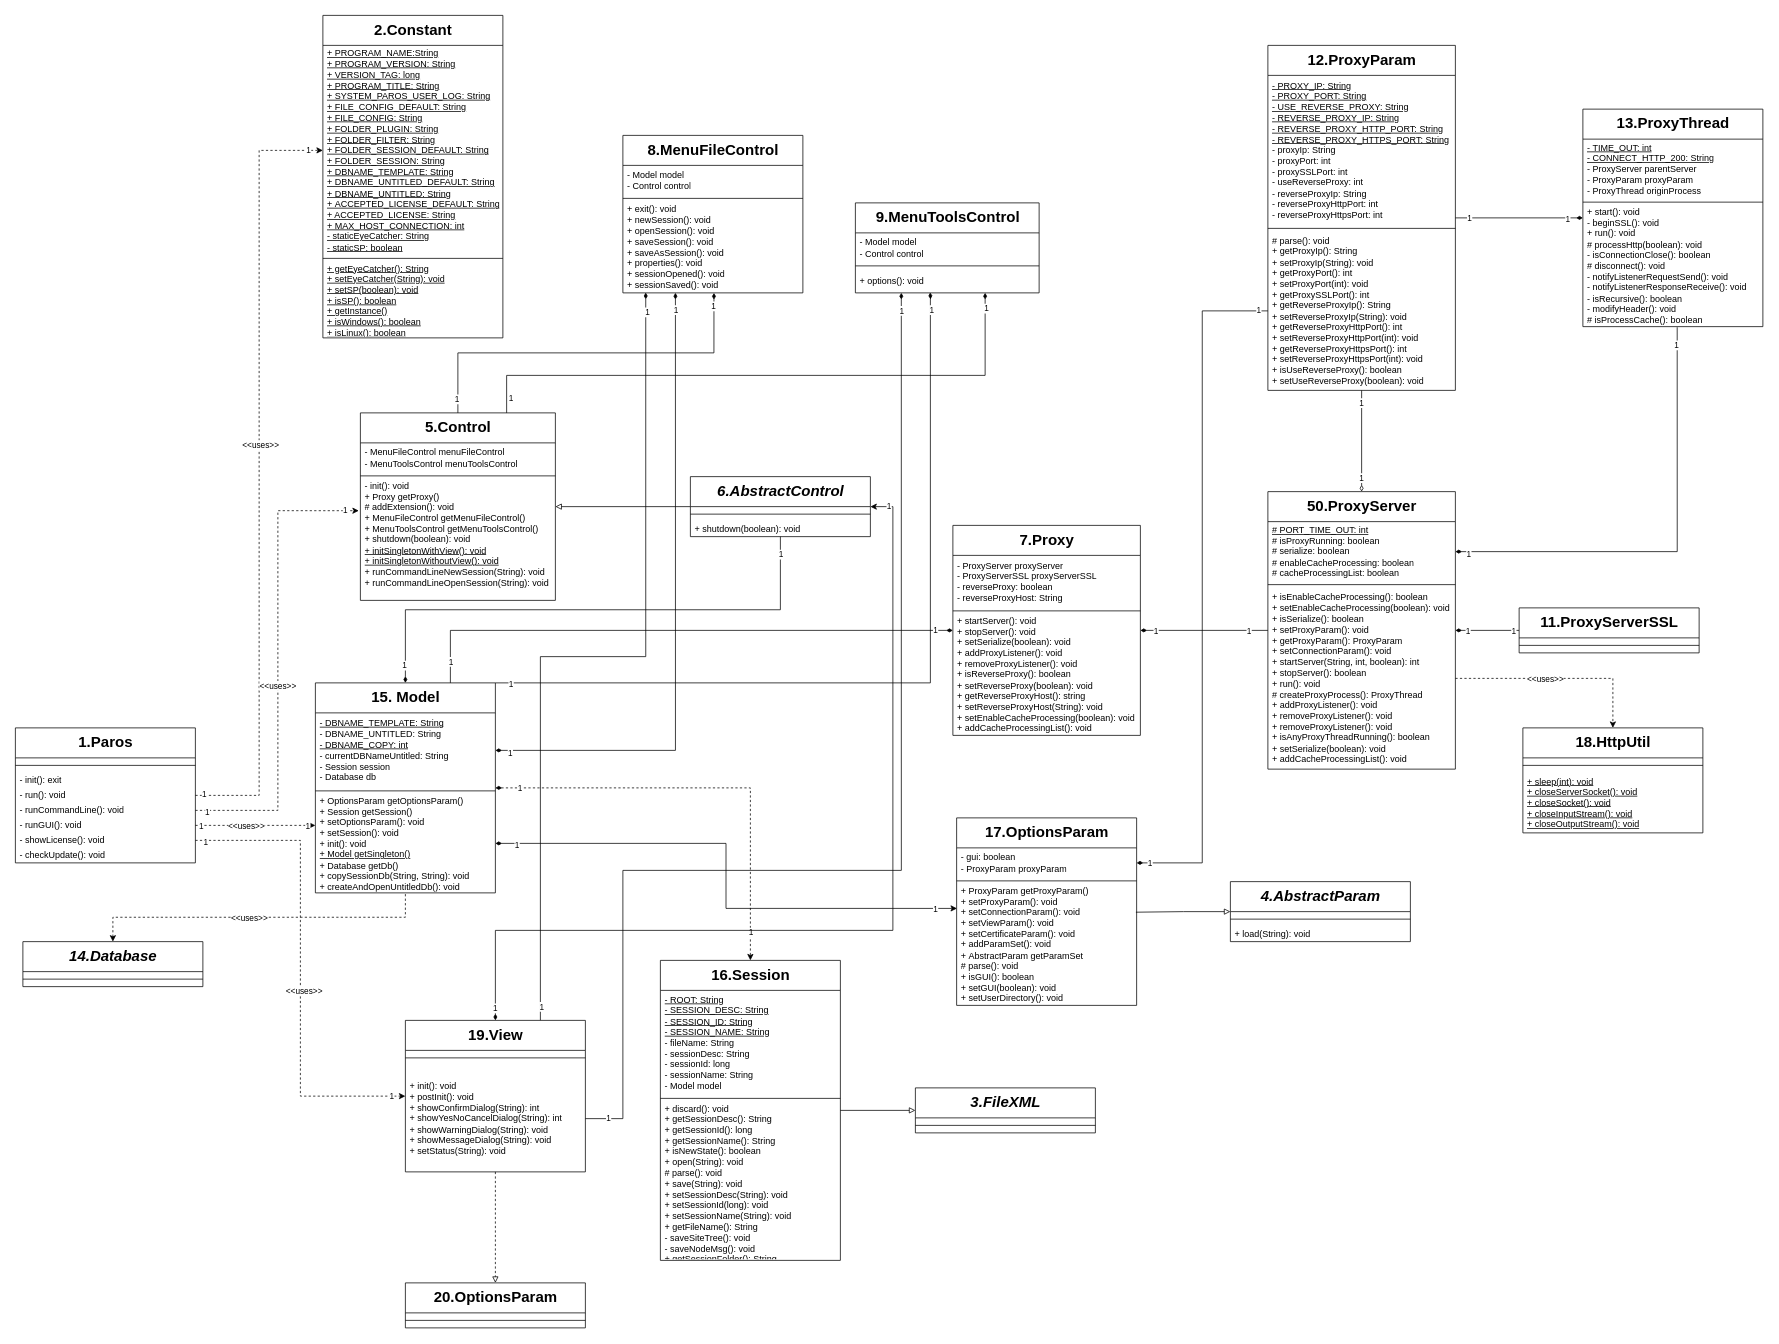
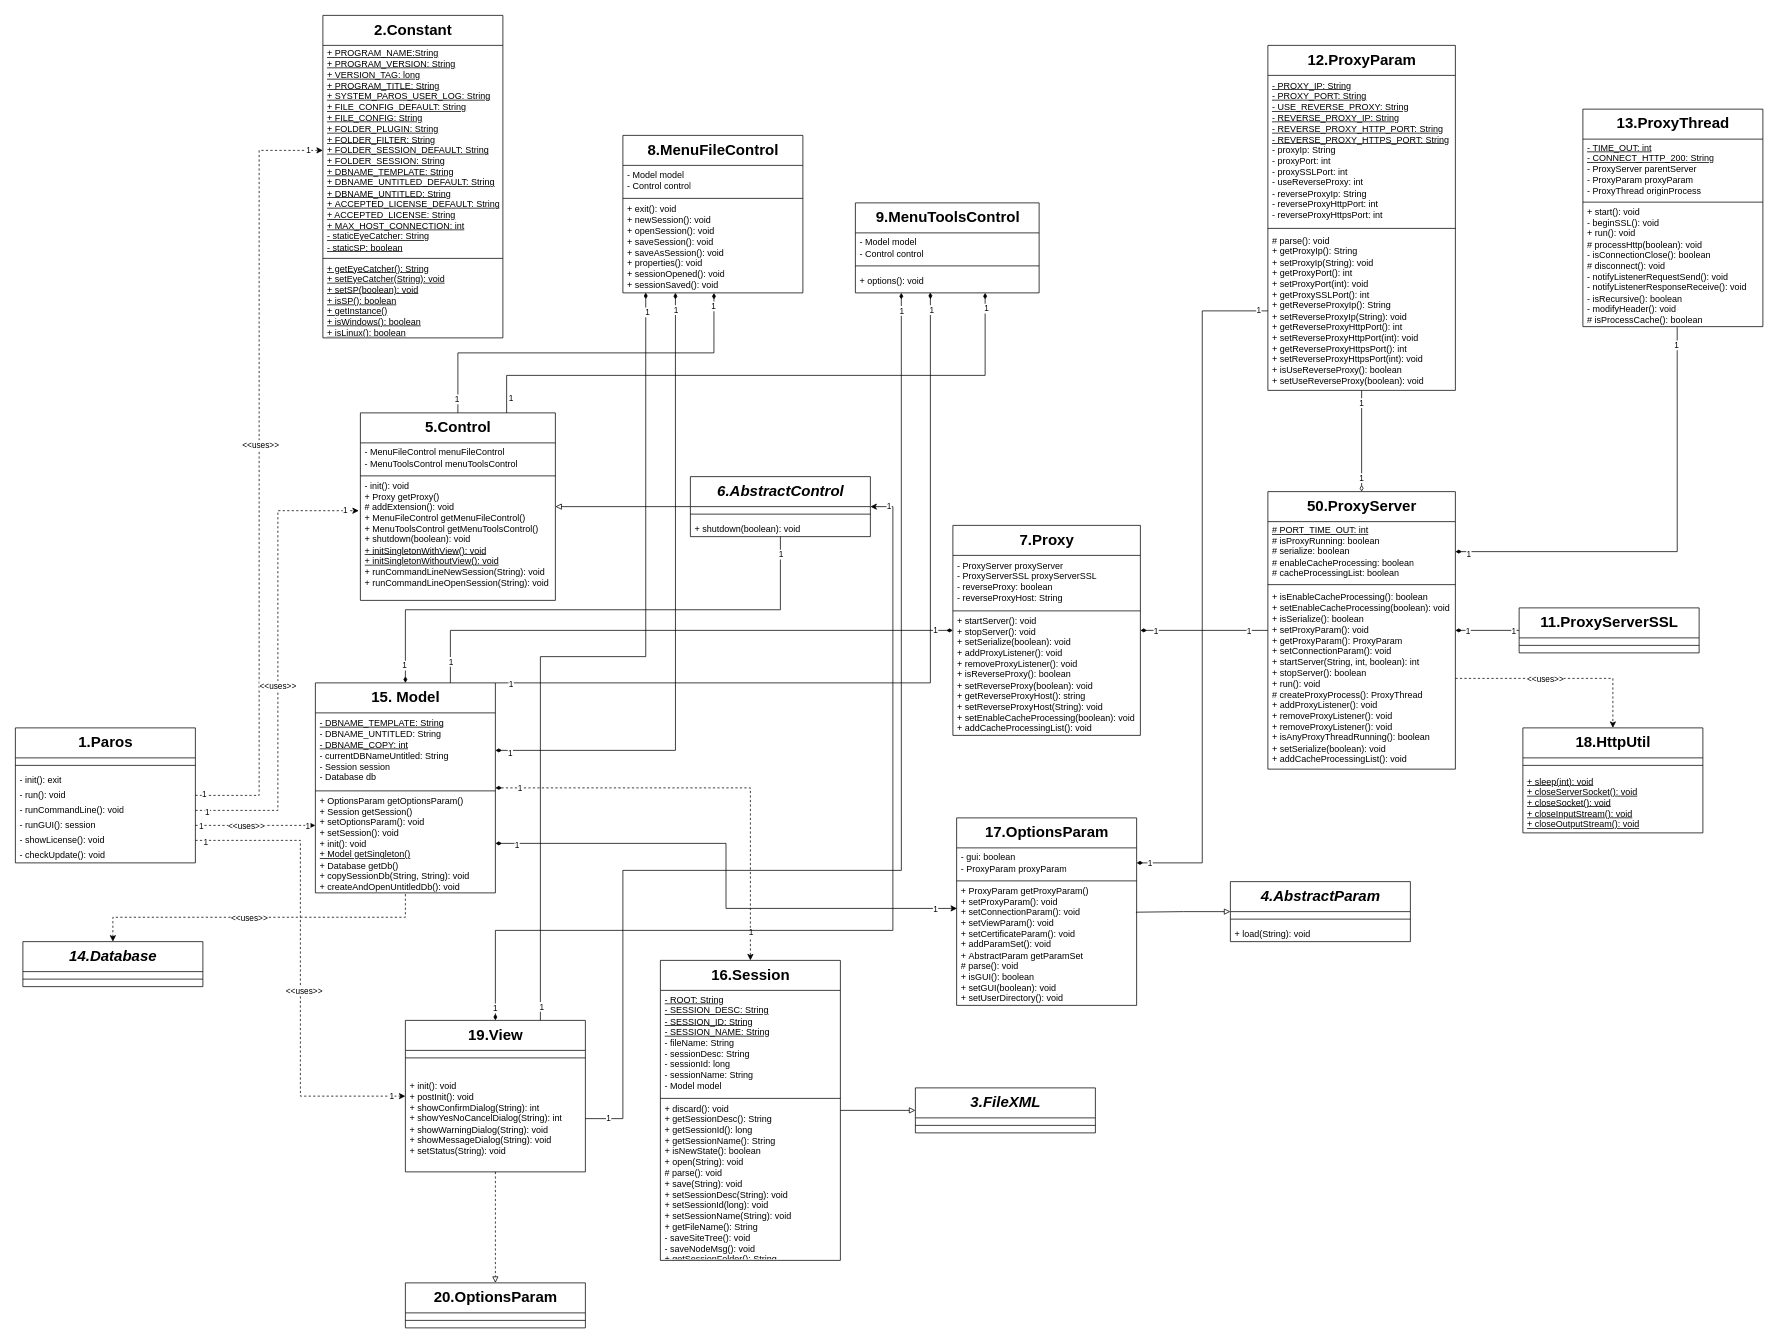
- <mxCell id="39" style="edgeStyle=orthogonalEdgeStyle;rounded=0;orthogonalLoop=1;jettySize=auto;html=1;startArrow=diamondThin;startFill=1;endArrow=none;endFill=0;" parent="1" source="42" target="35" edge="1"><mxGeometry relative="1" as="geometry" /></mxCell>
- <mxCell id="40" value="1" style="edgeLabel;html=1;align=center;verticalAlign=middle;resizable=0;points=[];" parent="39" vertex="1" connectable="0"><mxGeometry x="0.794" relative="1" as="geometry"><mxPoint as="offset" /></mxGeometry></mxCell>
- <mxCell id="41" value="1" style="edgeLabel;html=1;align=center;verticalAlign=middle;resizable=0;points=[];" vertex="1" connectable="0" parent="39"><mxGeometry x="-0.753" y="1" relative="1" as="geometry"><mxPoint as="offset" /></mxGeometry></mxCell>
- <mxCell id="7" value="- runGUI(): void" style="text;html=1;strokeColor=none;fillColor=none;align=left;verticalAlign=middle;spacingLeft=4;spacingRight=4;overflow=hidden;rotatable=0;points=[[0,0.5],[1,0.5]];portConstraint=eastwest;" parent="2" vertex="1"><mxGeometry y="120" width="240" height="20" as="geometry" /></mxCell>
+ <mxCell id="7" value="- runGUI(): session" style="text;html=1;strokeColor=none;fillColor=none;align=left;verticalAlign=middle;spacingLeft=4;spacingRight=4;overflow=hidden;rotatable=0;points=[[0,0.5],[1,0.5]];portConstraint=eastwest;" parent="2" vertex="1"><mxGeometry y="120" width="240" height="20" as="geometry" /></mxCell>
